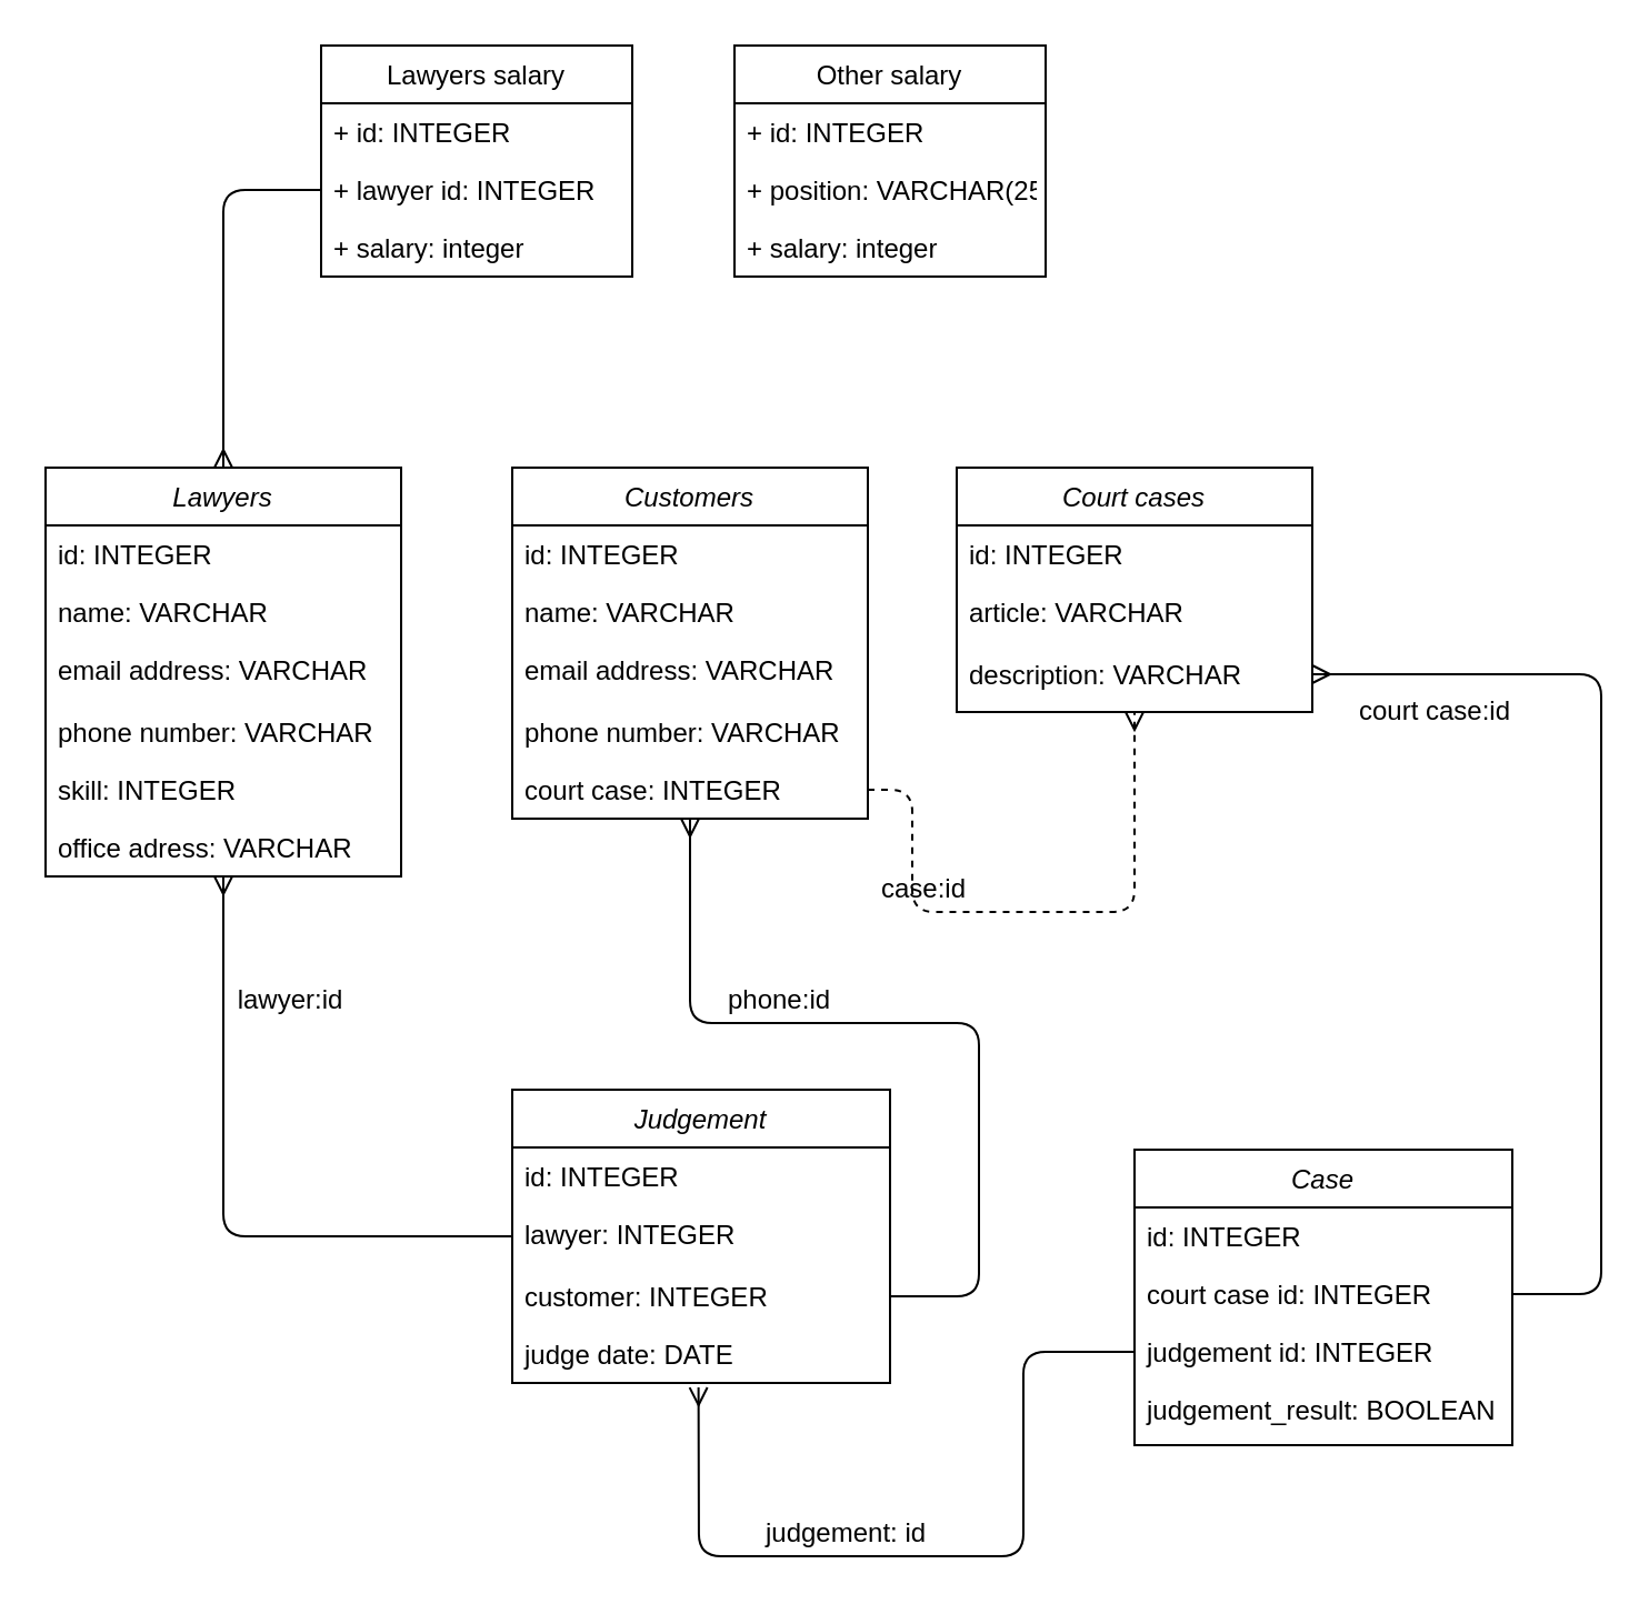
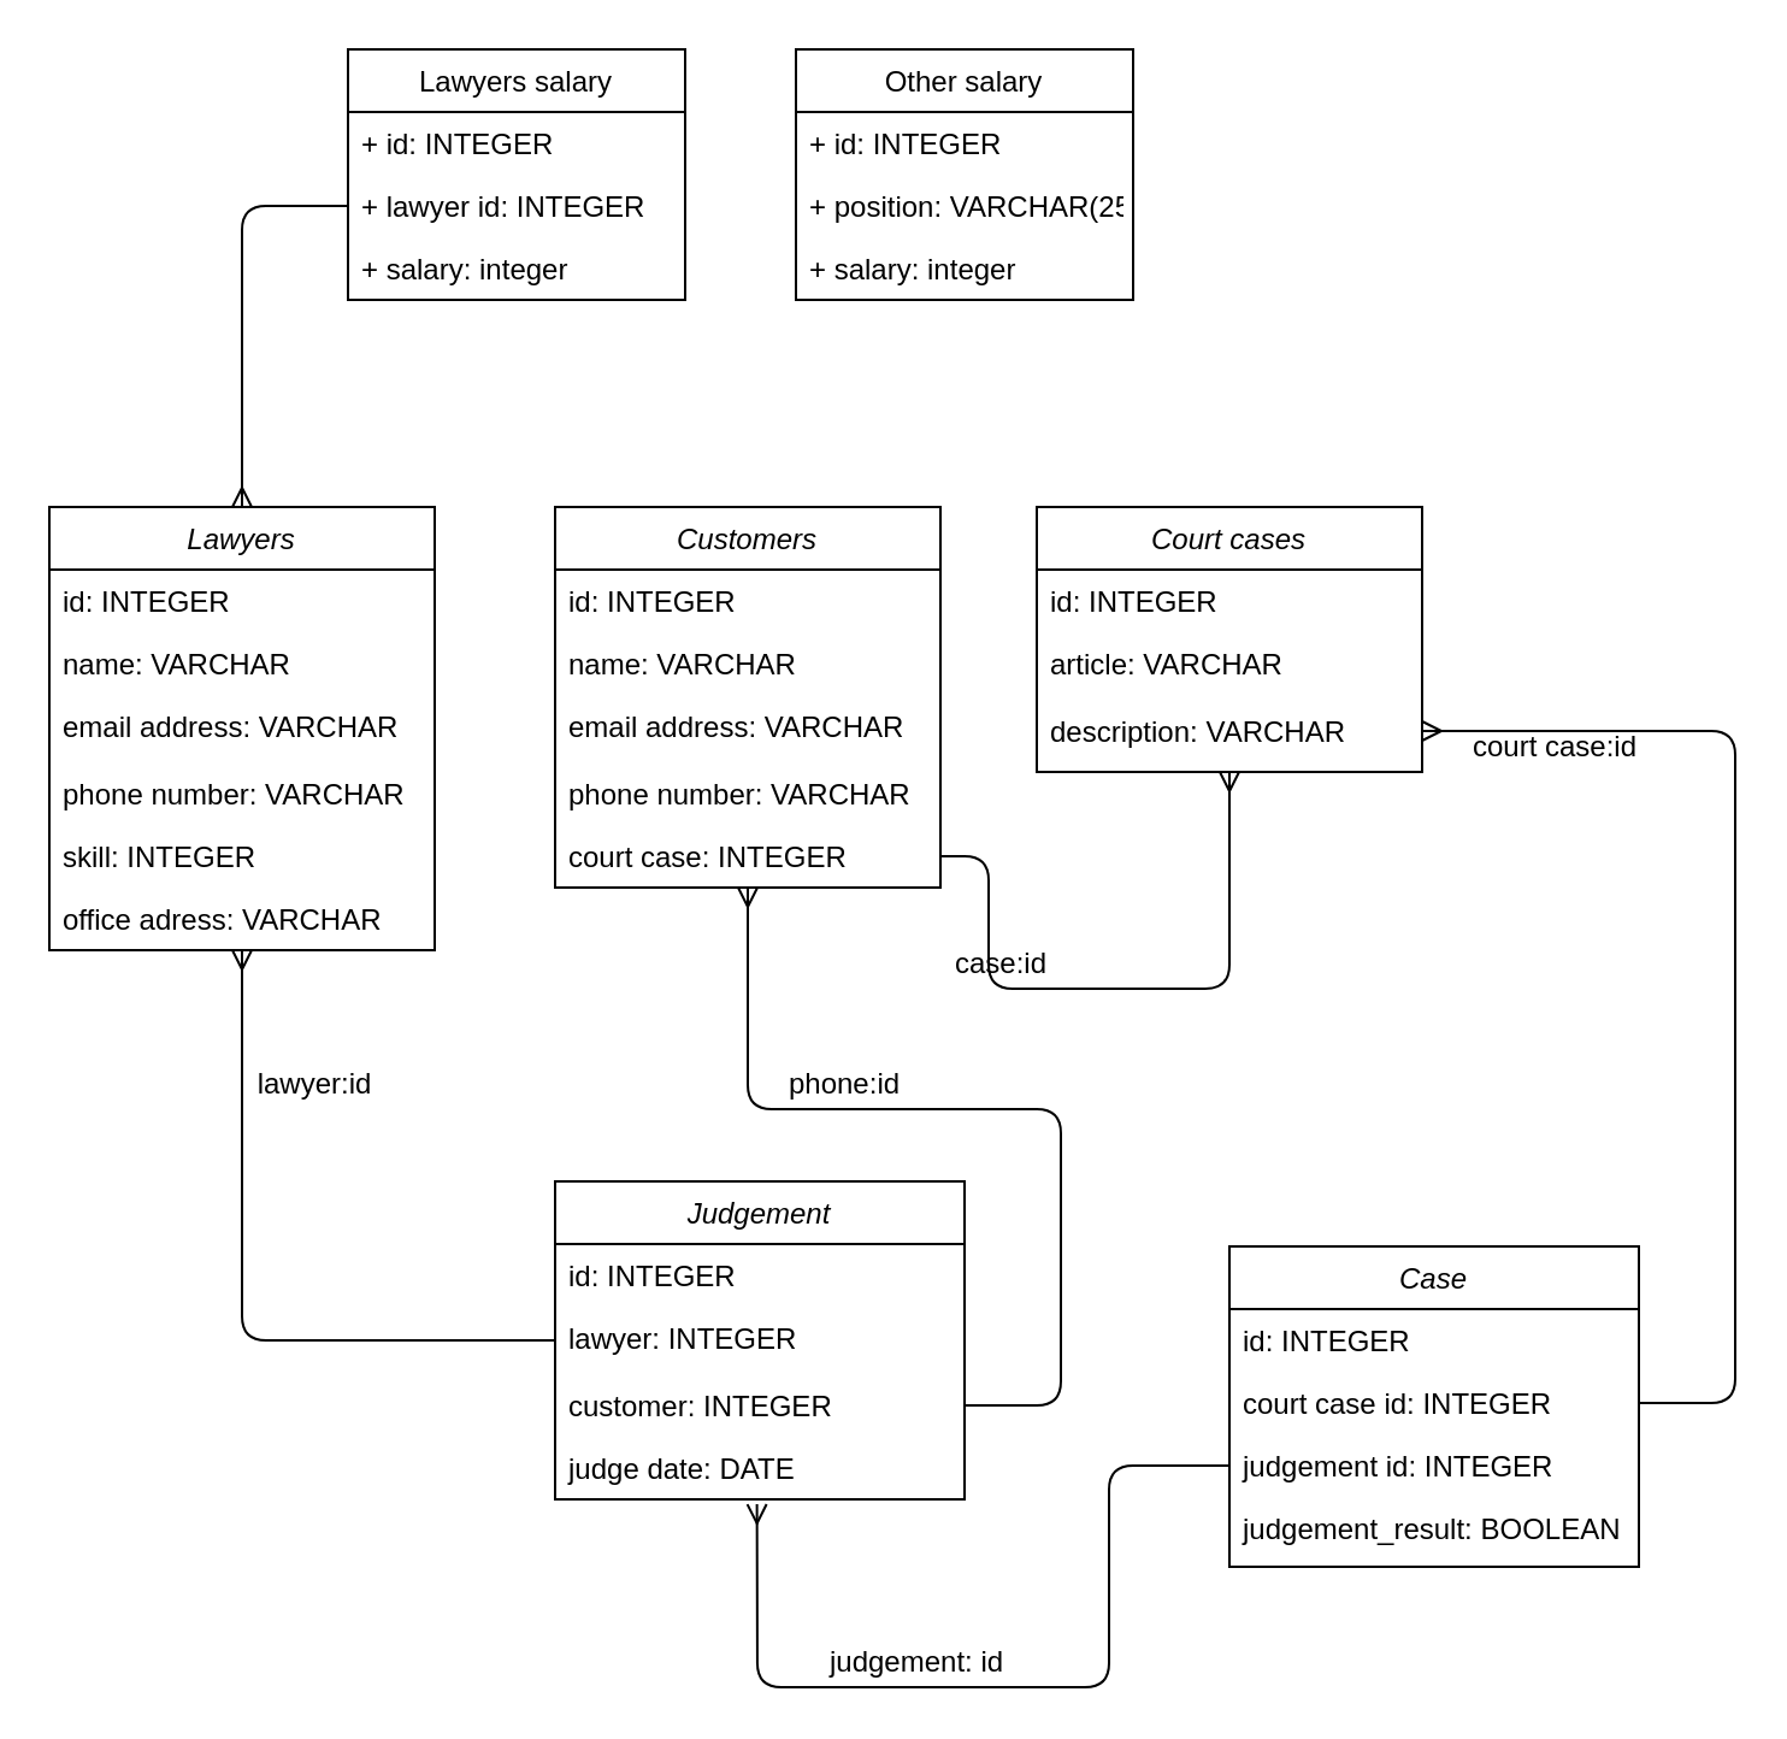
- <mxCell id="37" value="court case:id" style="text;html=1;align=center;verticalAlign=middle;resizable=0;points=[];autosize=1;strokeColor=none;fillColor=none;" parent="1" vertex="1"><mxGeometry x="605" y="310" width="80" height="20" as="geometry" /></mxCell>
+ <mxCell id="37" value="court case:id" style="text;html=1;align=center;verticalAlign=middle;resizable=0;points=[];autosize=1;strokeColor=none;fillColor=none;" parent="1" vertex="1"><mxGeometry x="605" y="300" width="80" height="20" as="geometry" /></mxCell>
- <mxCell id="21" value="" style="endArrow=ERmany;html=1;entryX=0.5;entryY=1;entryDx=0;entryDy=0;exitX=1;exitY=0.5;exitDx=0;exitDy=0;endFill=0;dashed=1;" parent="1" source="14" target="15" edge="1"><mxGeometry width="50" height="50" relative="1" as="geometry"><mxPoint x="210" y="510" as="sourcePoint" /><mxPoint x="260" y="460" as="targetPoint" /><Array as="points"><mxPoint x="410" y="355" /><mxPoint x="410" y="410" /><mxPoint x="510" y="410" /></Array></mxGeometry></mxCell>
+ <mxCell id="21" value="" style="endArrow=ERmany;html=1;entryX=0.5;entryY=1;entryDx=0;entryDy=0;exitX=1;exitY=0.5;exitDx=0;exitDy=0;endFill=0;" parent="1" source="14" target="15" edge="1"><mxGeometry width="50" height="50" relative="1" as="geometry"><mxPoint x="210" y="510" as="sourcePoint" /><mxPoint x="260" y="460" as="targetPoint" /><Array as="points"><mxPoint x="410" y="355" /><mxPoint x="410" y="410" /><mxPoint x="510" y="410" /></Array></mxGeometry></mxCell>
